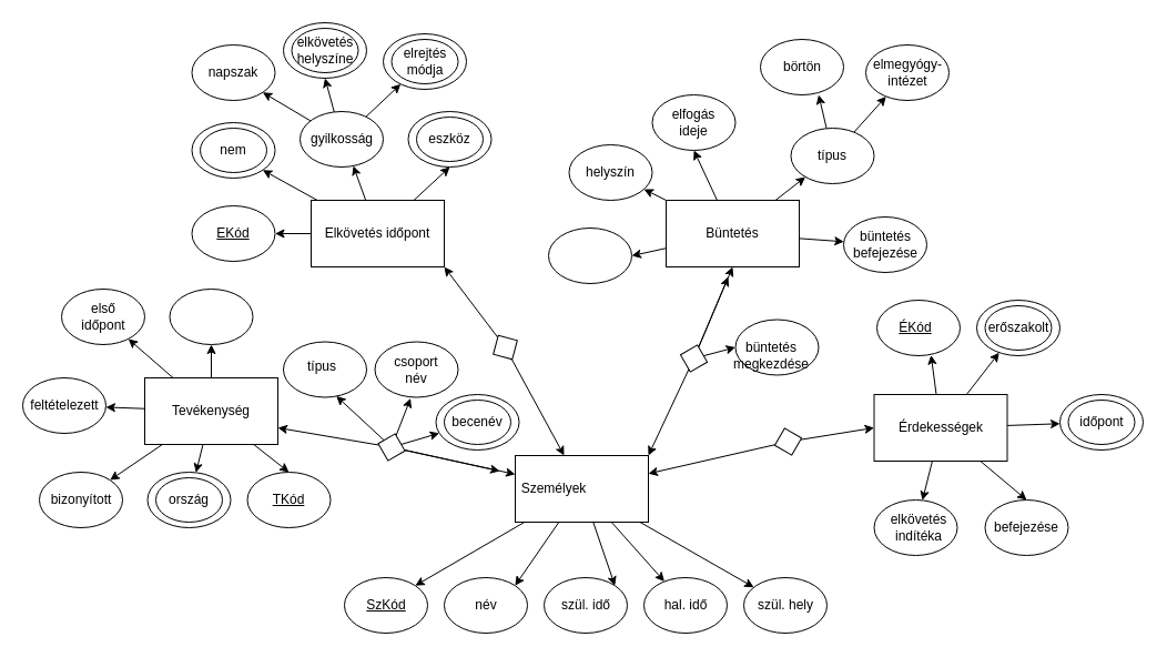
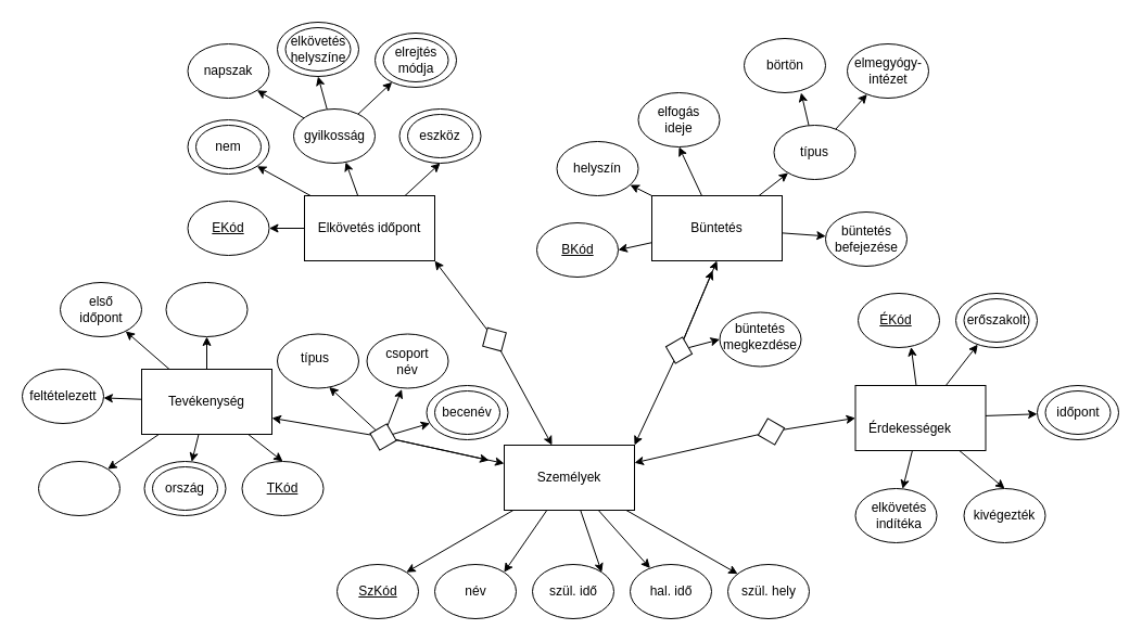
+ <mxCell id="134" value="&lt;u&gt;BKód&lt;/u&gt;" style="text;html=1;strokeColor=none;fillColor=none;align=center;verticalAlign=middle;whiteSpace=wrap;rounded=0;fontSize=12;direction=west;" vertex="1" parent="1"><mxGeometry x="501.5" y="215" width="60" height="30" as="geometry" /></mxCell>
- <mxCell id="105" value="büntetés megkezdése" style="text;html=1;strokeColor=none;fillColor=none;align=center;verticalAlign=middle;whiteSpace=wrap;rounded=0;fontSize=12;" vertex="1" parent="1"><mxGeometry x="665" y="305" width="60" height="30" as="geometry" /></mxCell>
+ <mxCell id="105" value="büntetés megkezdése" style="text;html=1;strokeColor=none;fillColor=none;align=center;verticalAlign=middle;whiteSpace=wrap;rounded=0;fontSize=12;" vertex="1" parent="1"><mxGeometry x="670" y="295" width="60" height="30" as="geometry" /></mxCell>
- <mxCell id="123" value="Érdekességek" style="text;html=1;strokeColor=none;fillColor=none;align=center;verticalAlign=middle;whiteSpace=wrap;rounded=0;fontSize=12;" vertex="1" parent="1"><mxGeometry x="817.5" y="370" width="60" height="30" as="geometry" /></mxCell>
+ <mxCell id="123" value="Érdekességek" style="text;html=1;strokeColor=none;fillColor=none;align=center;verticalAlign=middle;whiteSpace=wrap;rounded=0;fontSize=12;" vertex="1" parent="1"><mxGeometry x="807.5" y="380" width="60" height="30" as="geometry" /></mxCell>
- <mxCell id="14" value="Személyek" style="text;html=1;strokeColor=none;fillColor=none;align=center;verticalAlign=middle;whiteSpace=wrap;rounded=0;" vertex="1" parent="1"><mxGeometry x="469" y="425" width="60" height="30" as="geometry" /></mxCell>
+ <mxCell id="14" value="Személyek" style="text;html=1;strokeColor=none;fillColor=none;align=center;verticalAlign=middle;whiteSpace=wrap;rounded=0;" vertex="1" parent="1"><mxGeometry x="494" y="425" width="60" height="30" as="geometry" /></mxCell>
- <mxCell id="34" value="bizonyított" style="text;html=1;strokeColor=none;fillColor=none;align=center;verticalAlign=middle;whiteSpace=wrap;rounded=0;" vertex="1" parent="1"><mxGeometry x="42.5" y="435" width="60" height="30" as="geometry" /></mxCell>
- <mxCell id="129" value="befejezése" style="text;html=1;strokeColor=none;fillColor=none;align=center;verticalAlign=middle;whiteSpace=wrap;rounded=0;fontSize=12;" vertex="1" parent="1"><mxGeometry x="895" y="460" width="60" height="30" as="geometry" /></mxCell>
+ <mxCell id="129" value="kivégezték" style="text;html=1;strokeColor=none;fillColor=none;align=center;verticalAlign=middle;whiteSpace=wrap;rounded=0;fontSize=12;" vertex="1" parent="1"><mxGeometry x="895" y="460" width="60" height="30" as="geometry" /></mxCell>
